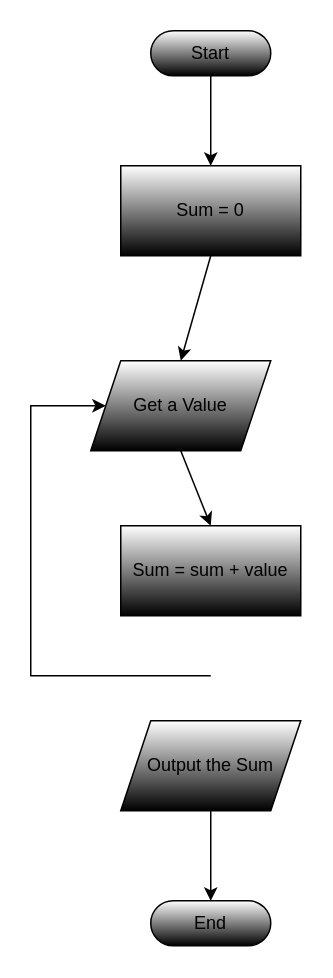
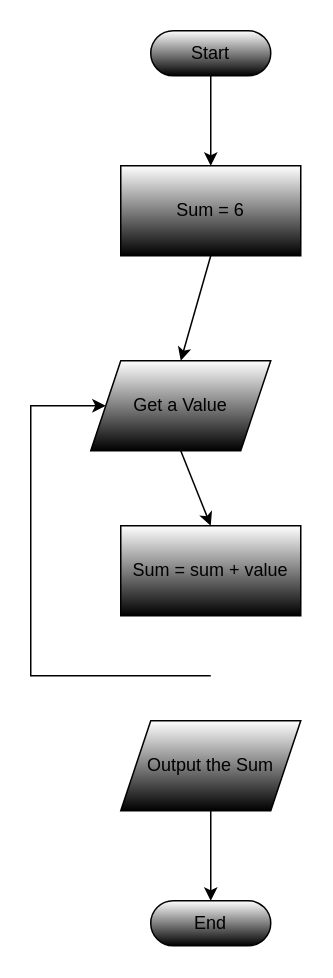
- <mxCell id="2" value="Sum = 0" style="rounded=0;whiteSpace=wrap;html=1;gradientColor=default;" vertex="1" parent="1"><mxGeometry x="80" y="110" width="120" height="60" as="geometry" /></mxCell>
+ <mxCell id="2" value="Sum = 6" style="rounded=0;whiteSpace=wrap;html=1;gradientColor=default;" vertex="1" parent="1"><mxGeometry x="80" y="110" width="120" height="60" as="geometry" /></mxCell>
